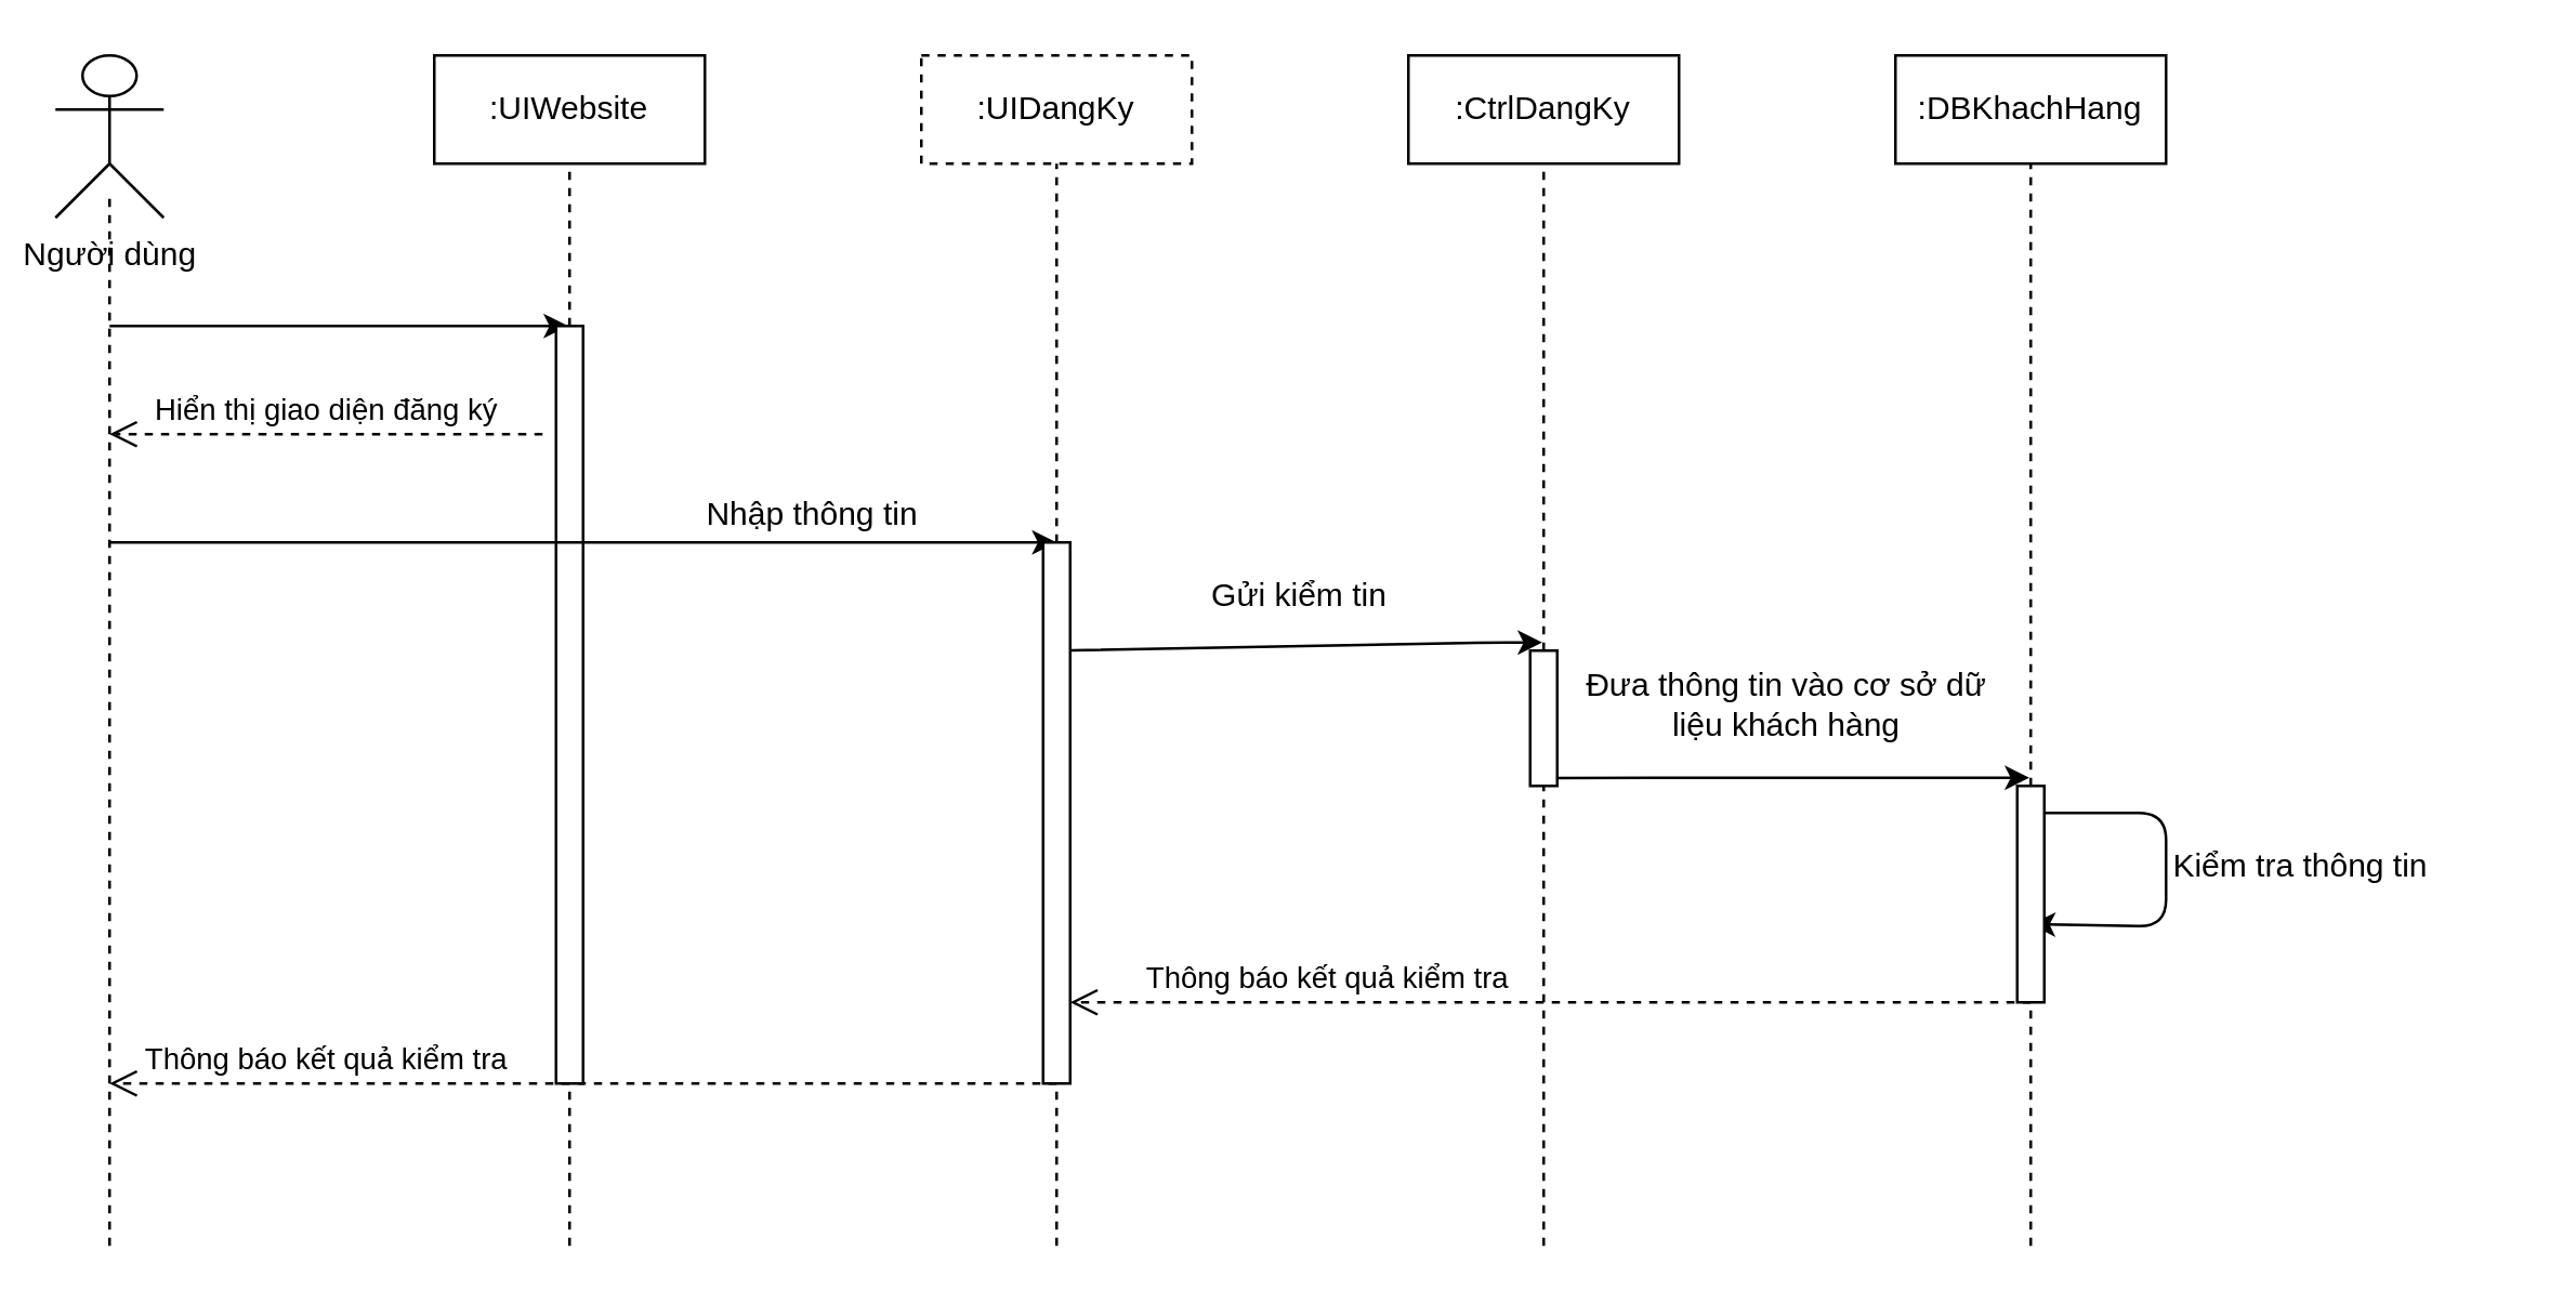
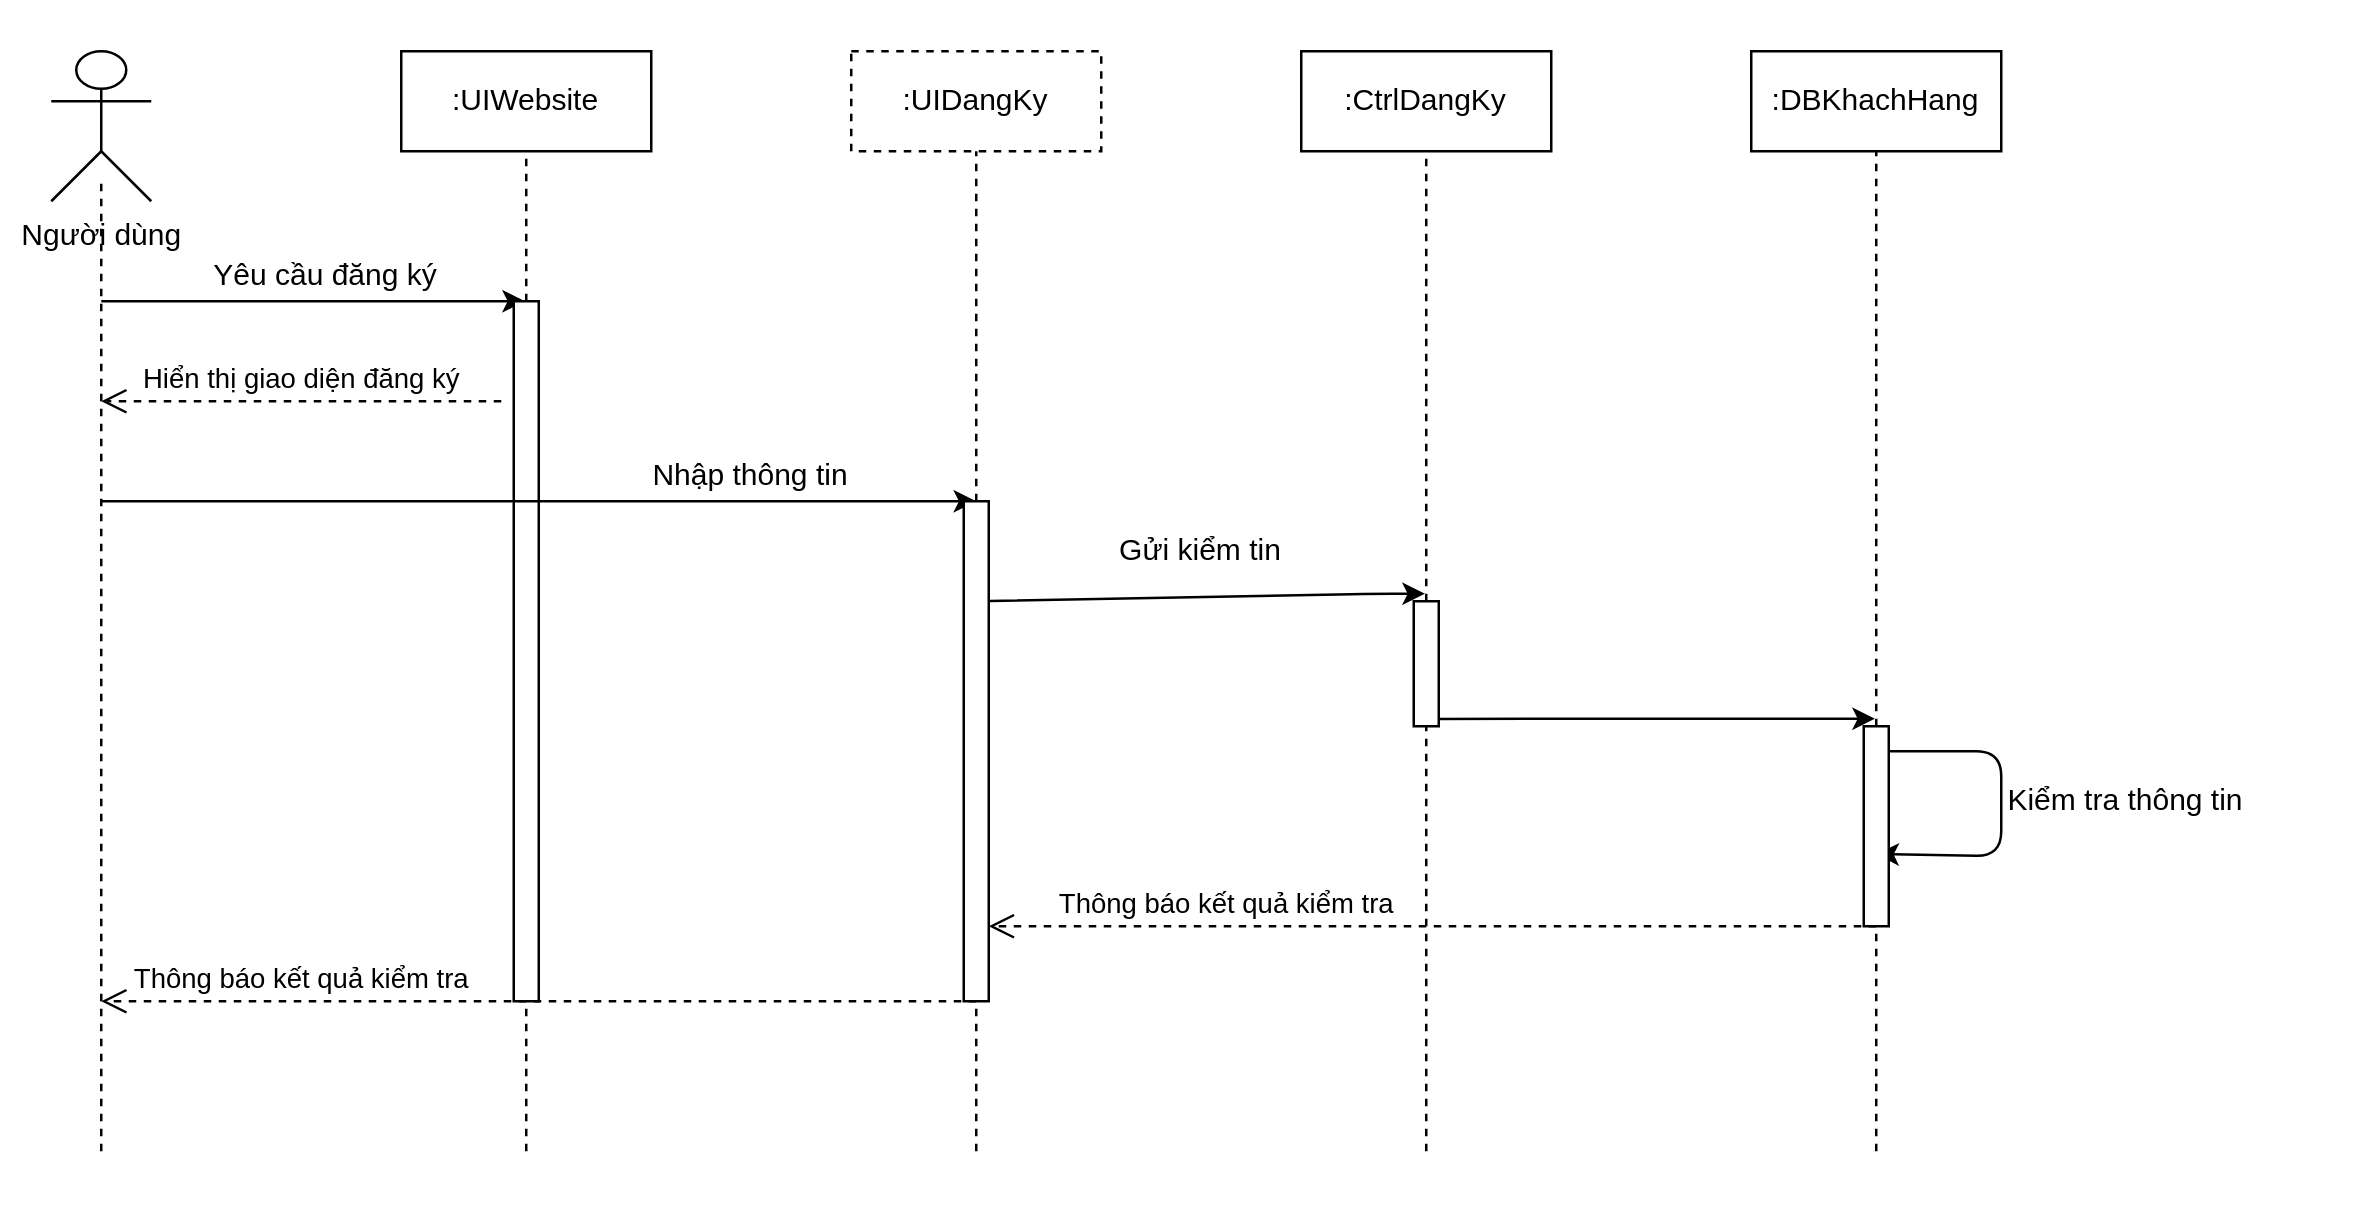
+ <mxCell id="5" value="Yêu cầu đăng ký" style="text;html=1;strokeColor=none;fillColor=none;align=center;verticalAlign=middle;whiteSpace=wrap;rounded=0;" vertex="1" parent="1"><mxGeometry x="70" y="100" width="120" height="20" as="geometry" /></mxCell>
- <mxCell id="10" value="Đưa thông tin vào cơ sở dữ liệu khách hàng" style="text;html=1;strokeColor=none;fillColor=none;align=center;verticalAlign=middle;whiteSpace=wrap;rounded=0;" vertex="1" parent="1"><mxGeometry x="580" y="250" width="160" height="20" as="geometry" /></mxCell>
